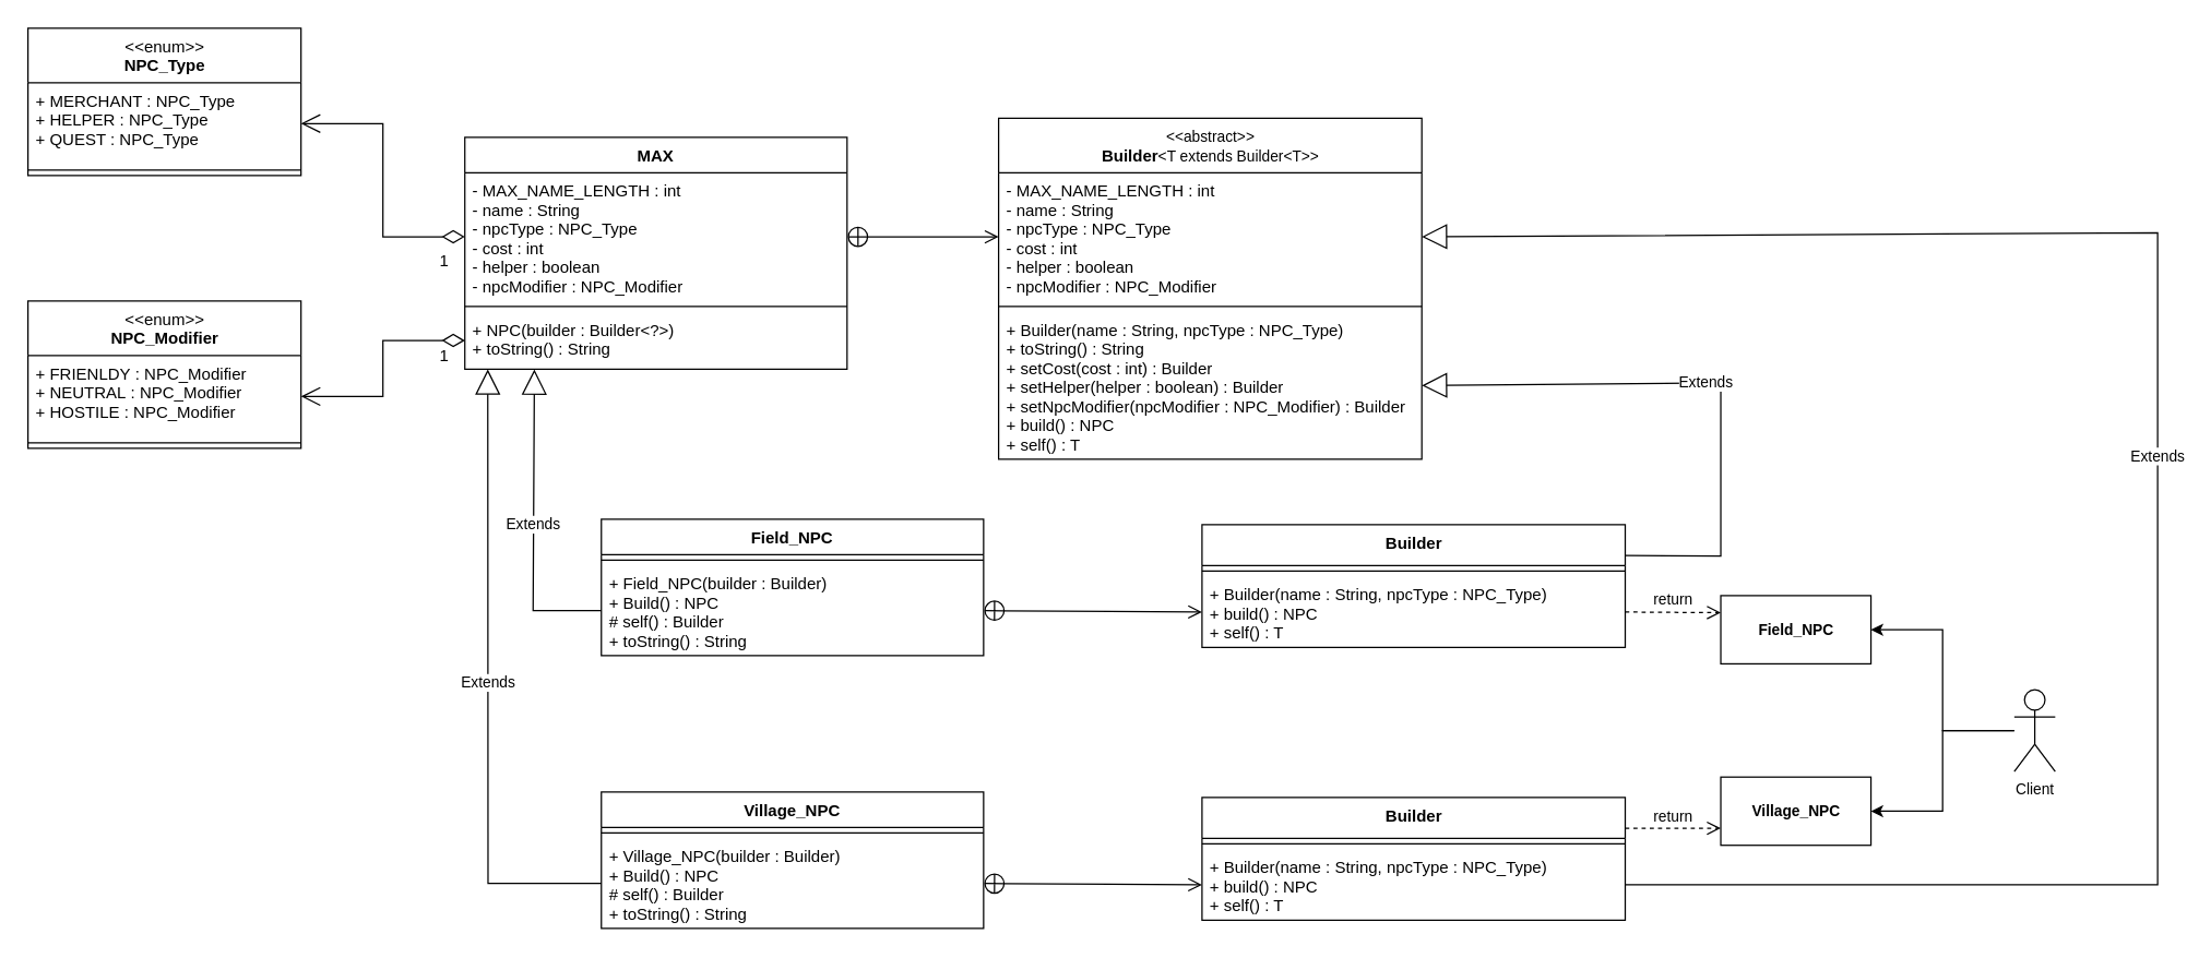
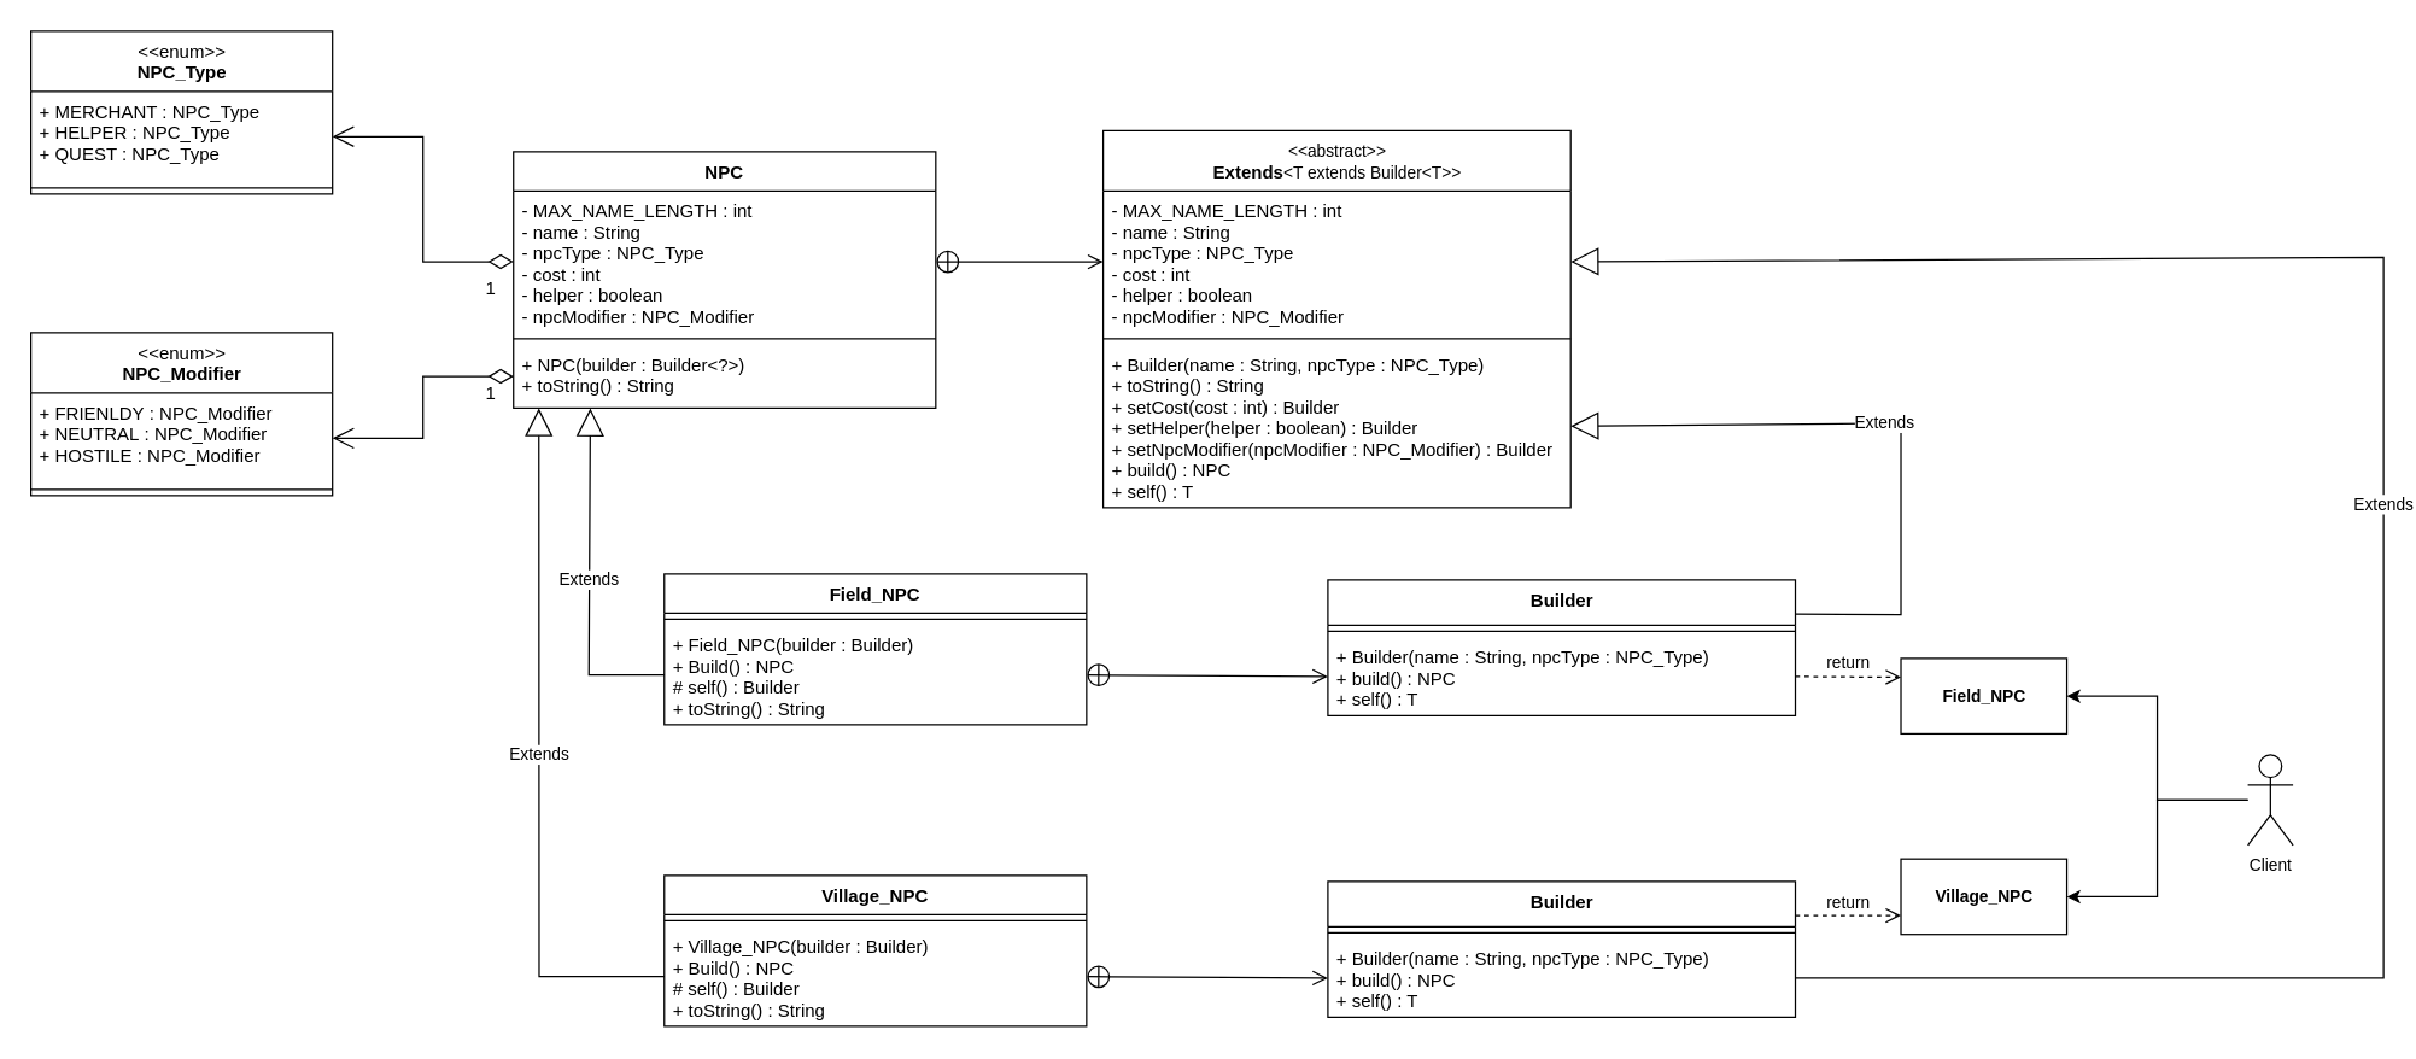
- <mxCell id="6" value="&lt;font style=&quot;font-size: 11px; font-weight: normal;&quot;&gt;&amp;lt;&amp;lt;abstract&amp;gt;&amp;gt;&lt;/font&gt;&lt;br&gt;Builder&lt;span style=&quot;font-size: 11px; font-weight: 400;&quot;&gt;&amp;lt;T extends Builder&amp;lt;T&amp;gt;&amp;gt;&lt;/span&gt;" style="swimlane;fontStyle=1;align=center;verticalAlign=top;childLayout=stackLayout;horizontal=1;startSize=40;horizontalStack=0;resizeParent=1;resizeParentMax=0;resizeLast=0;collapsible=1;marginBottom=0;html=1;" parent="1" vertex="1"><mxGeometry x="731" y="86" width="310" height="250" as="geometry" /></mxCell>
+ <mxCell id="6" value="&lt;font style=&quot;font-size: 11px; font-weight: normal;&quot;&gt;&amp;lt;&amp;lt;abstract&amp;gt;&amp;gt;&lt;/font&gt;&lt;br&gt;Extends&lt;span style=&quot;font-size: 11px; font-weight: 400;&quot;&gt;&amp;lt;T extends Builder&amp;lt;T&amp;gt;&amp;gt;&lt;/span&gt;" style="swimlane;fontStyle=1;align=center;verticalAlign=top;childLayout=stackLayout;horizontal=1;startSize=40;horizontalStack=0;resizeParent=1;resizeParentMax=0;resizeLast=0;collapsible=1;marginBottom=0;html=1;" parent="1" vertex="1"><mxGeometry x="731" y="86" width="310" height="250" as="geometry" /></mxCell>
- <mxCell id="2" value="MAX" style="swimlane;fontStyle=1;align=center;verticalAlign=top;childLayout=stackLayout;horizontal=1;startSize=26;horizontalStack=0;resizeParent=1;resizeParentMax=0;resizeLast=0;collapsible=1;marginBottom=0;" parent="1" vertex="1"><mxGeometry x="340" y="100" width="280" height="170" as="geometry" /></mxCell>
+ <mxCell id="2" value="NPC" style="swimlane;fontStyle=1;align=center;verticalAlign=top;childLayout=stackLayout;horizontal=1;startSize=26;horizontalStack=0;resizeParent=1;resizeParentMax=0;resizeLast=0;collapsible=1;marginBottom=0;" parent="1" vertex="1"><mxGeometry x="340" y="100" width="280" height="170" as="geometry" /></mxCell>
- <mxCell id="27" value="Client" style="shape=umlActor;verticalLabelPosition=bottom;verticalAlign=top;html=1;fontSize=11;" vertex="1" parent="1"><mxGeometry x="1475" y="505" width="30" height="60" as="geometry" /></mxCell>
+ <mxCell id="27" value="Client" style="shape=umlActor;verticalLabelPosition=bottom;verticalAlign=top;html=1;fontSize=11;" vertex="1" parent="1"><mxGeometry x="1490" y="500" width="30" height="60" as="geometry" /></mxCell>
